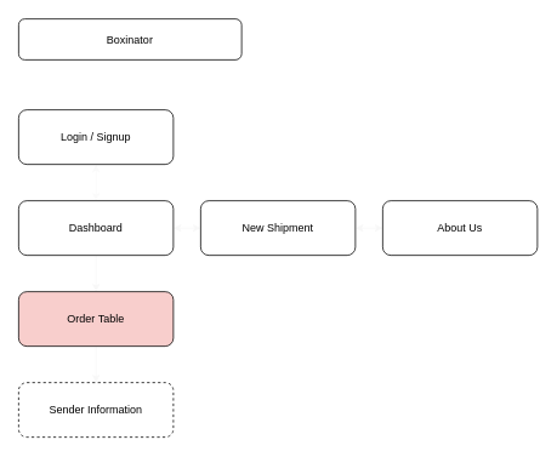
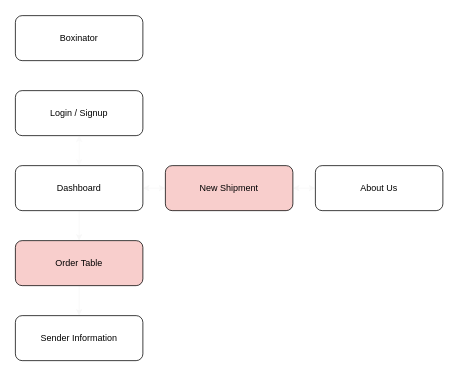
- <mxCell id="13" value="Boxinator" style="rounded=1;whiteSpace=wrap;html=1;" vertex="1" parent="1"><mxGeometry x="20" y="20" width="245" height="45" as="geometry" /></mxCell>
+ <mxCell id="13" value="Boxinator" style="rounded=1;whiteSpace=wrap;html=1;" vertex="1" parent="1"><mxGeometry x="20" y="20" width="170" height="60" as="geometry" /></mxCell>
- <mxCell id="8" value="New Shipment" style="rounded=1;whiteSpace=wrap;html=1;" vertex="1" parent="1"><mxGeometry x="220" y="220" width="170" height="60" as="geometry" /></mxCell>
+ <mxCell id="8" value="New Shipment" style="rounded=1;whiteSpace=wrap;html=1;fillColor=#f8cecc;" vertex="1" parent="1"><mxGeometry x="220" y="220" width="170" height="60" as="geometry" /></mxCell>
- <mxCell id="12" value="Sender Information" style="rounded=1;whiteSpace=wrap;html=1;dashed=1;" vertex="1" parent="1"><mxGeometry x="20" y="420" width="170" height="60" as="geometry" /></mxCell>
+ <mxCell id="12" value="Sender Information" style="rounded=1;whiteSpace=wrap;html=1;" vertex="1" parent="1"><mxGeometry x="20" y="420" width="170" height="60" as="geometry" /></mxCell>
